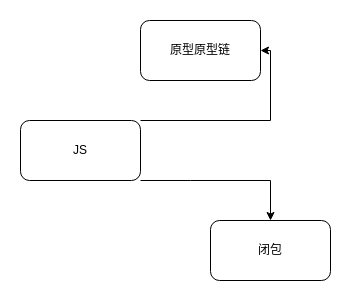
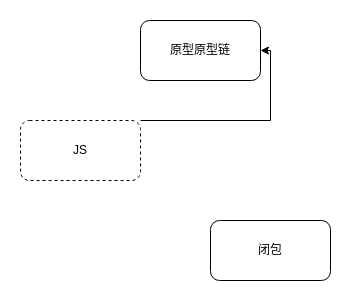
- <mxCell id="4" value="JS" style="rounded=1;whiteSpace=wrap;html=1;" vertex="1" parent="1"><mxGeometry x="20" y="120" width="120" height="60" as="geometry" /></mxCell>
+ <mxCell id="4" value="JS" style="rounded=1;whiteSpace=wrap;html=1;dashed=1;" vertex="1" parent="1"><mxGeometry x="20" y="120" width="120" height="60" as="geometry" /></mxCell>
- <mxCell id="3" value="" style="edgeStyle=orthogonalEdgeStyle;rounded=0;orthogonalLoop=1;jettySize=auto;html=1;" edge="1" parent="1" source="4" target="6"><mxGeometry relative="1" as="geometry"><Array as="points"><mxPoint x="190" y="180" /><mxPoint x="190" y="180" /></Array></mxGeometry></mxCell>
